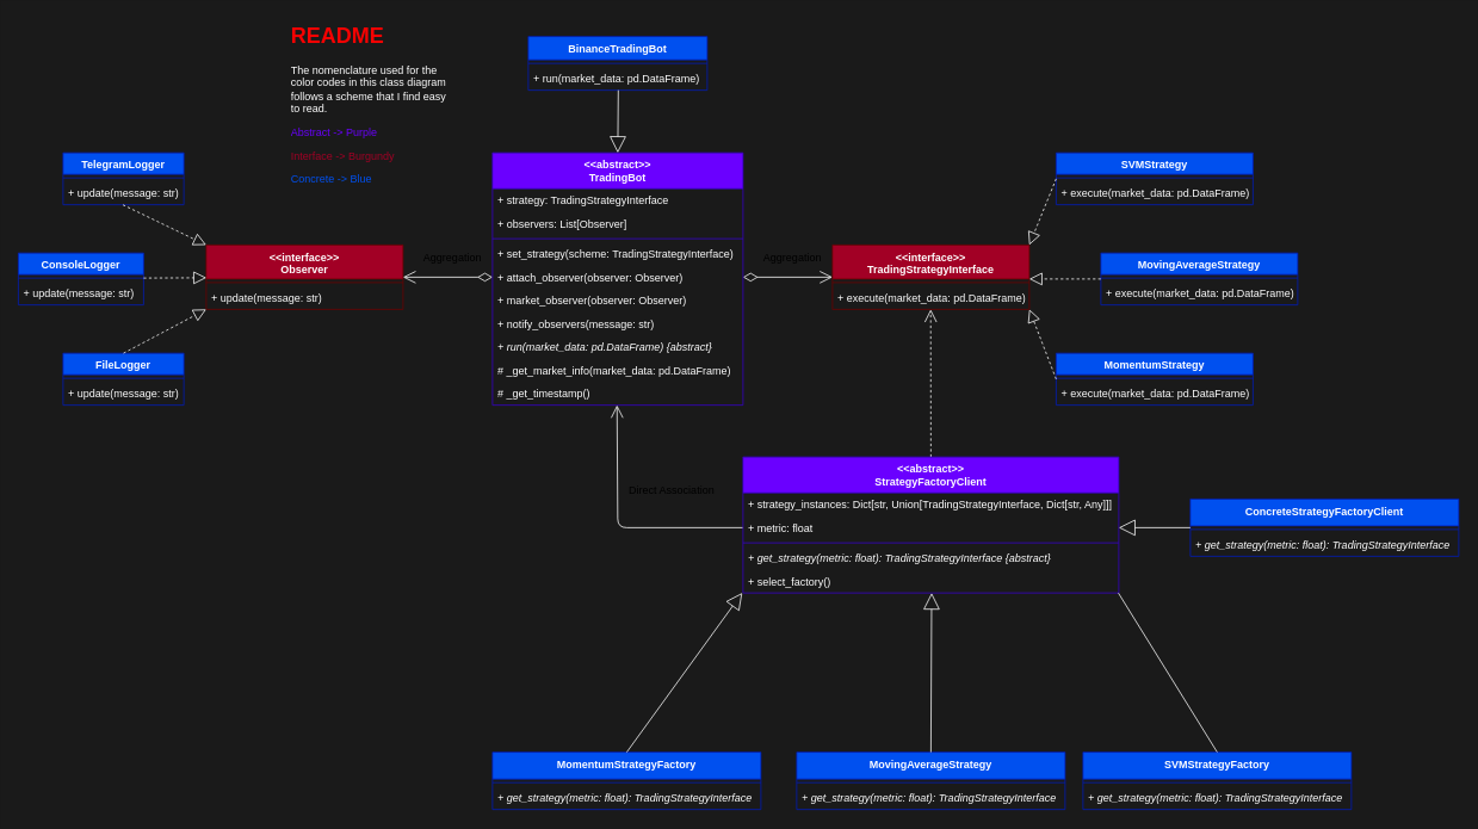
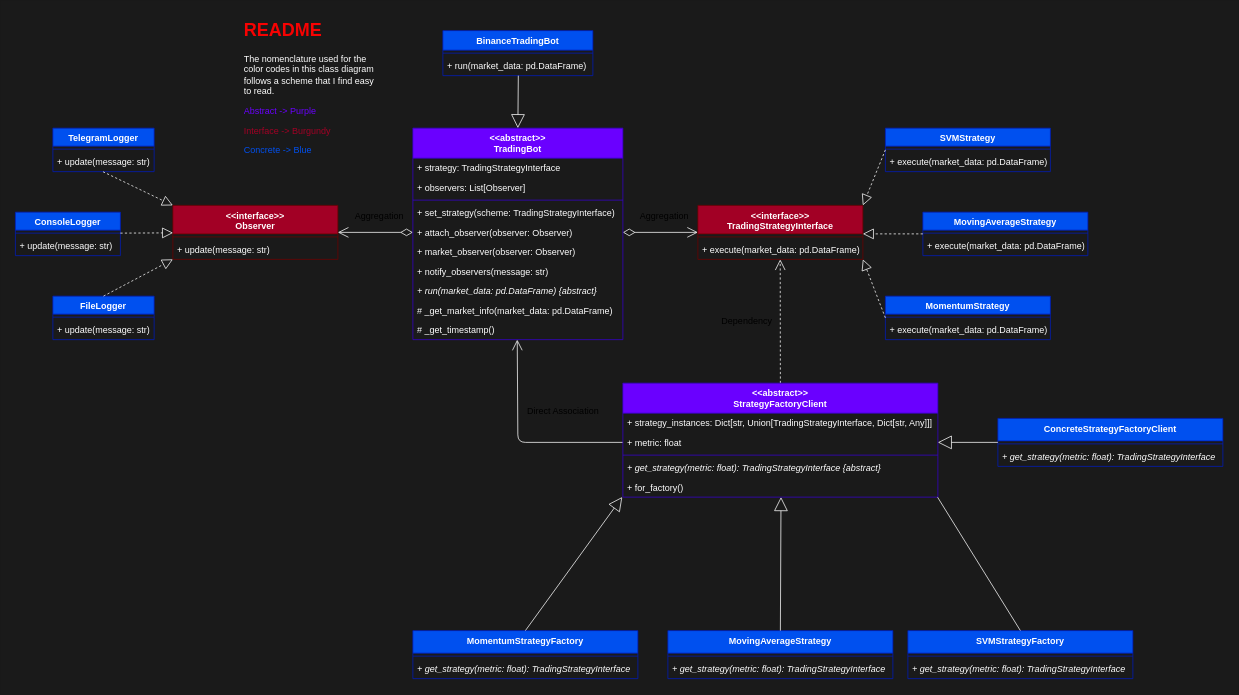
+ <mxCell id="76" value="Dependency" style="text;html=1;align=center;verticalAlign=middle;resizable=0;points=[];autosize=1;strokeColor=none;fillColor=none;" vertex="1" parent="1"><mxGeometry x="950" y="412" width="90" height="30" as="geometry" /></mxCell>
- <mxCell id="57" value="+ select_factory()" style="text;strokeColor=none;fillColor=none;align=left;verticalAlign=top;spacingLeft=4;spacingRight=4;overflow=hidden;rotatable=0;points=[[0,0.5],[1,0.5]];portConstraint=eastwest;fontColor=#FFFFFF;" parent="52" vertex="1"><mxGeometry y="126" width="420" height="26" as="geometry" /></mxCell>
+ <mxCell id="57" value="+ for_factory()" style="text;strokeColor=none;fillColor=none;align=left;verticalAlign=top;spacingLeft=4;spacingRight=4;overflow=hidden;rotatable=0;points=[[0,0.5],[1,0.5]];portConstraint=eastwest;fontColor=#FFFFFF;" parent="52" vertex="1"><mxGeometry y="126" width="420" height="26" as="geometry" /></mxCell>
